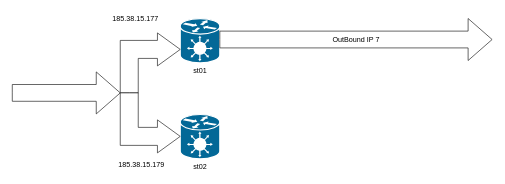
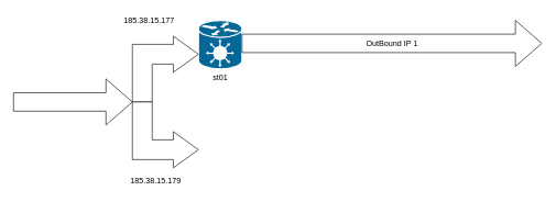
- <mxCell id="7" value="OutBound IP 7" style="html=1;shadow=0;dashed=0;align=center;verticalAlign=middle;shape=mxgraph.arrows2.arrow;dy=0.6;dx=40;notch=0;" vertex="1" parent="1"><mxGeometry x="366" y="30" width="454" height="70" as="geometry" /></mxCell>
+ <mxCell id="7" value="OutBound IP 1" style="html=1;shadow=0;dashed=0;align=center;verticalAlign=middle;shape=mxgraph.arrows2.arrow;dy=0.6;dx=40;notch=0;" vertex="1" parent="1"><mxGeometry x="366" y="30" width="454" height="70" as="geometry" /></mxCell>
- <mxCell id="3" value="st02" style="shape=mxgraph.cisco.hubs_and_gateways.generic_gateway;html=1;pointerEvents=1;dashed=0;fillColor=#036897;strokeColor=#ffffff;strokeWidth=2;verticalLabelPosition=bottom;verticalAlign=top;align=center;outlineConnect=0;" vertex="1" parent="1"><mxGeometry x="300" y="190" width="66" height="74" as="geometry" /></mxCell>
